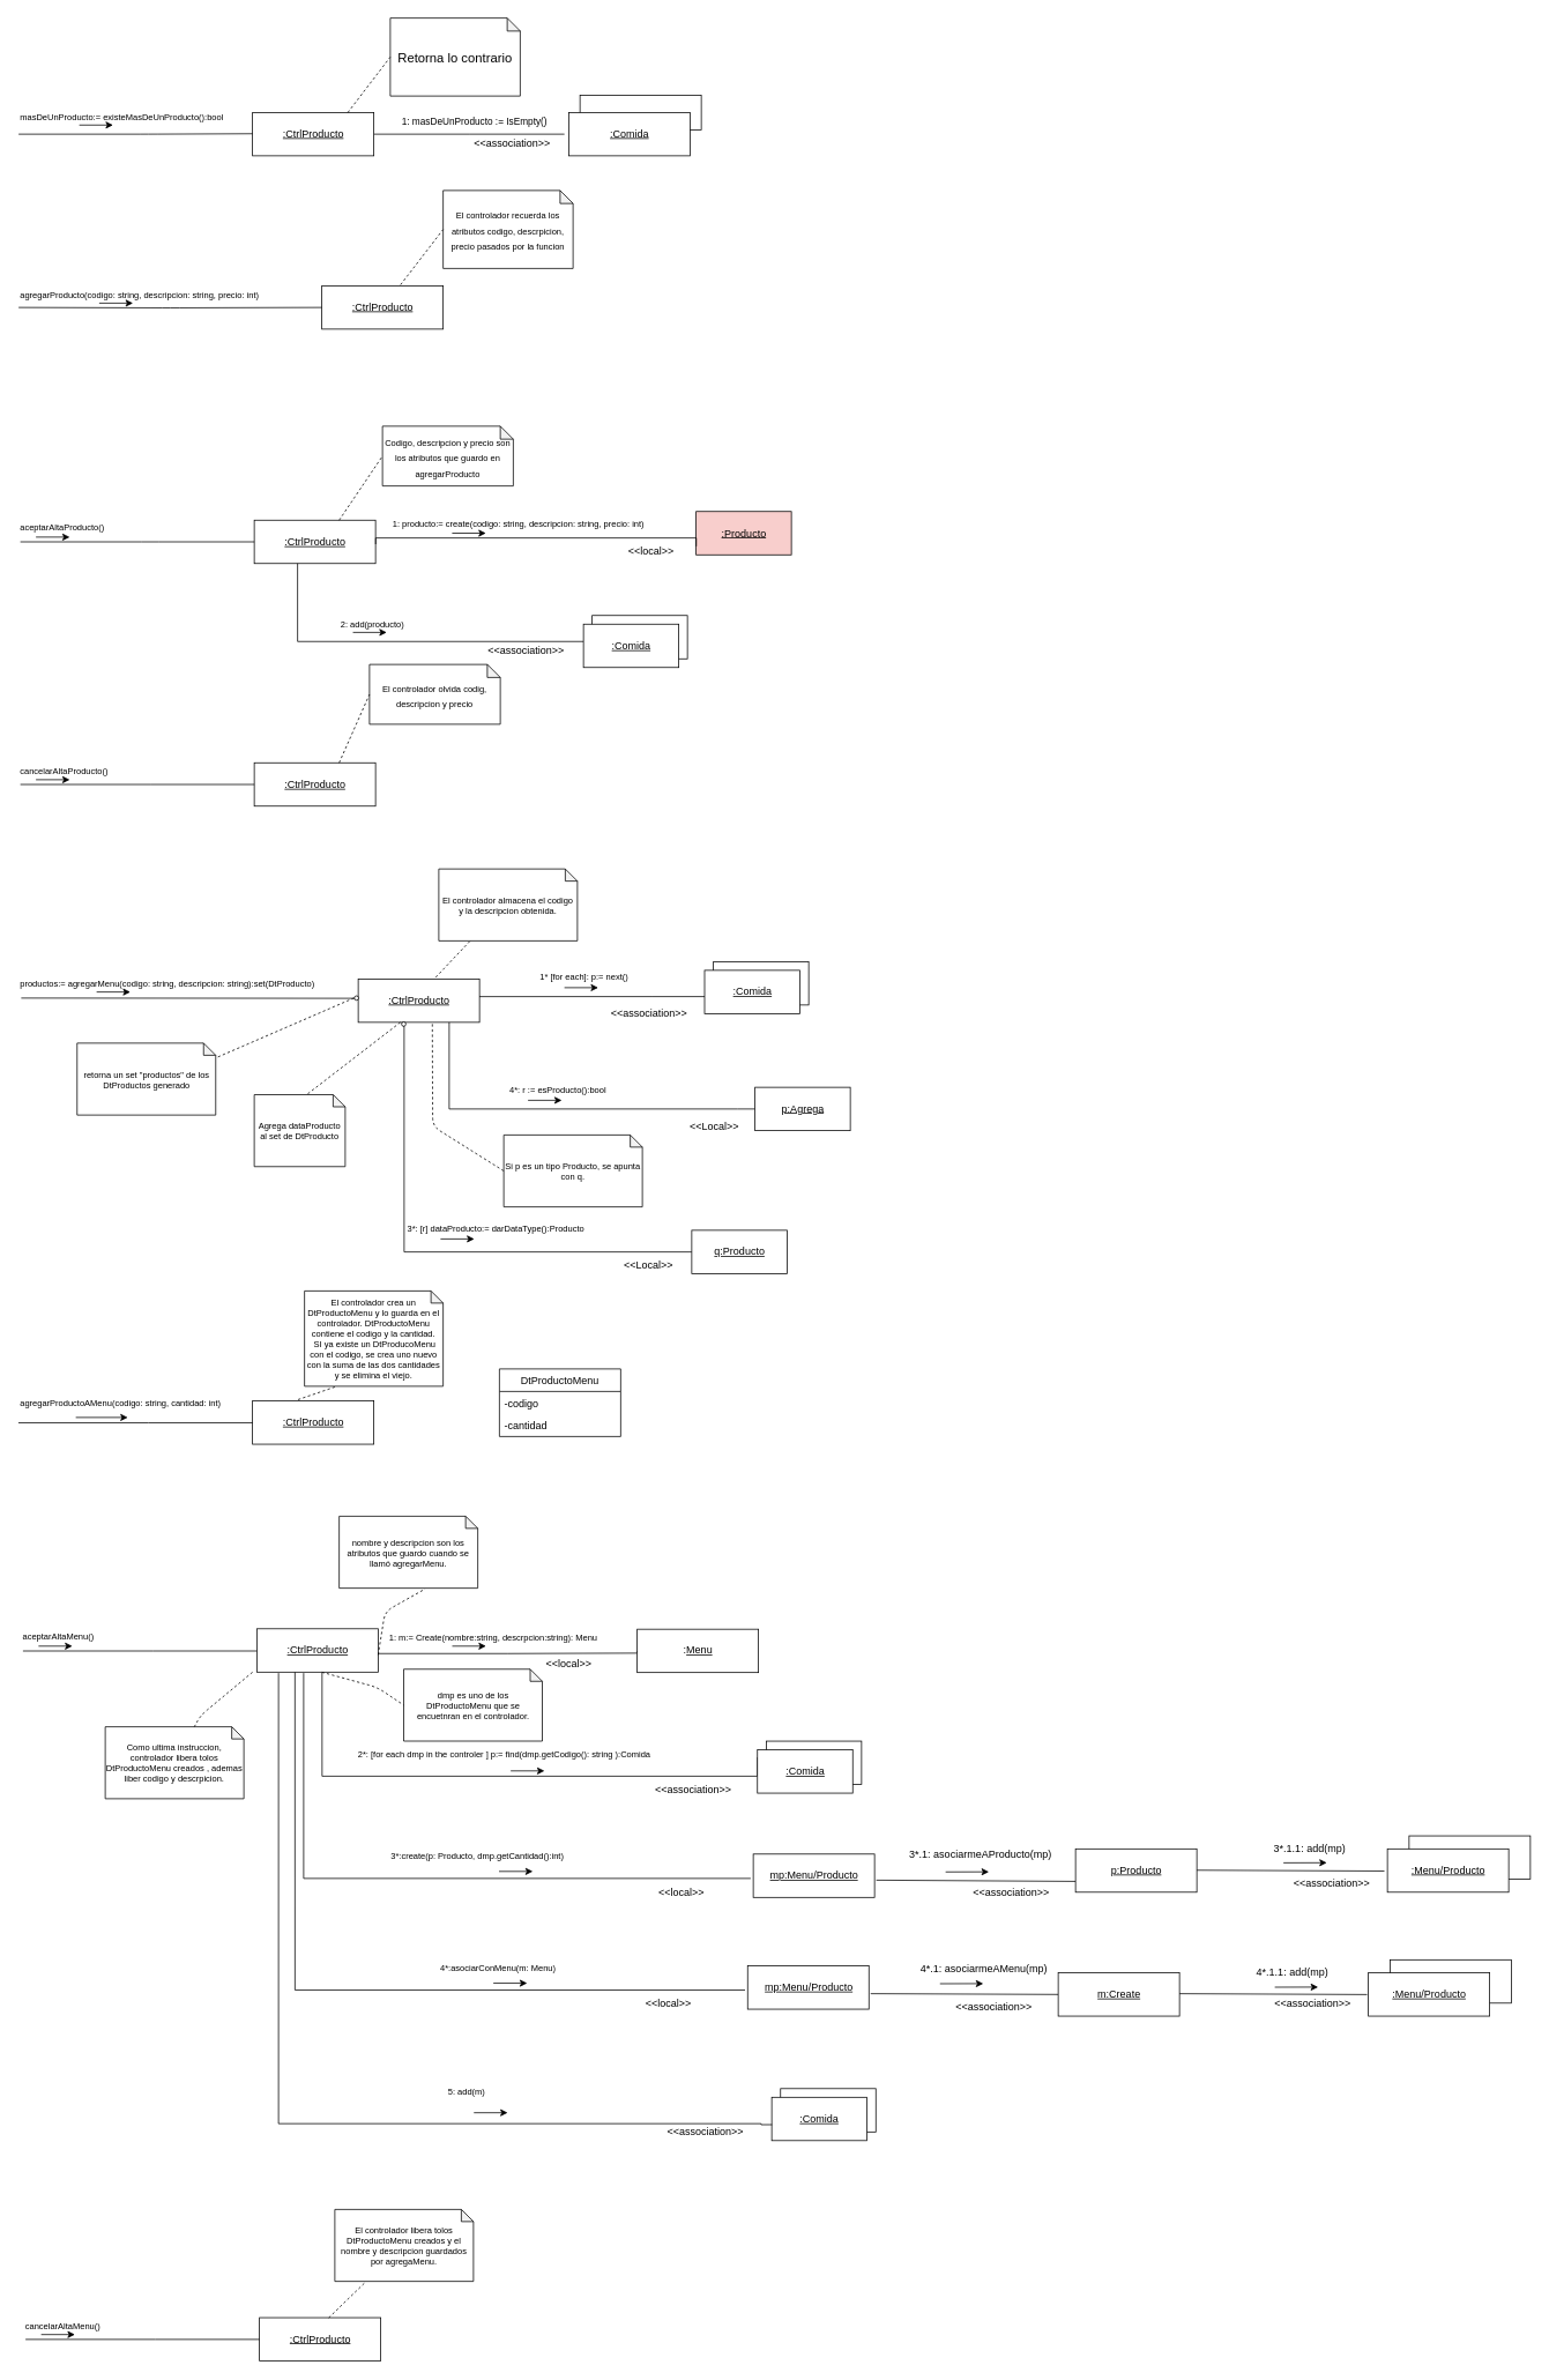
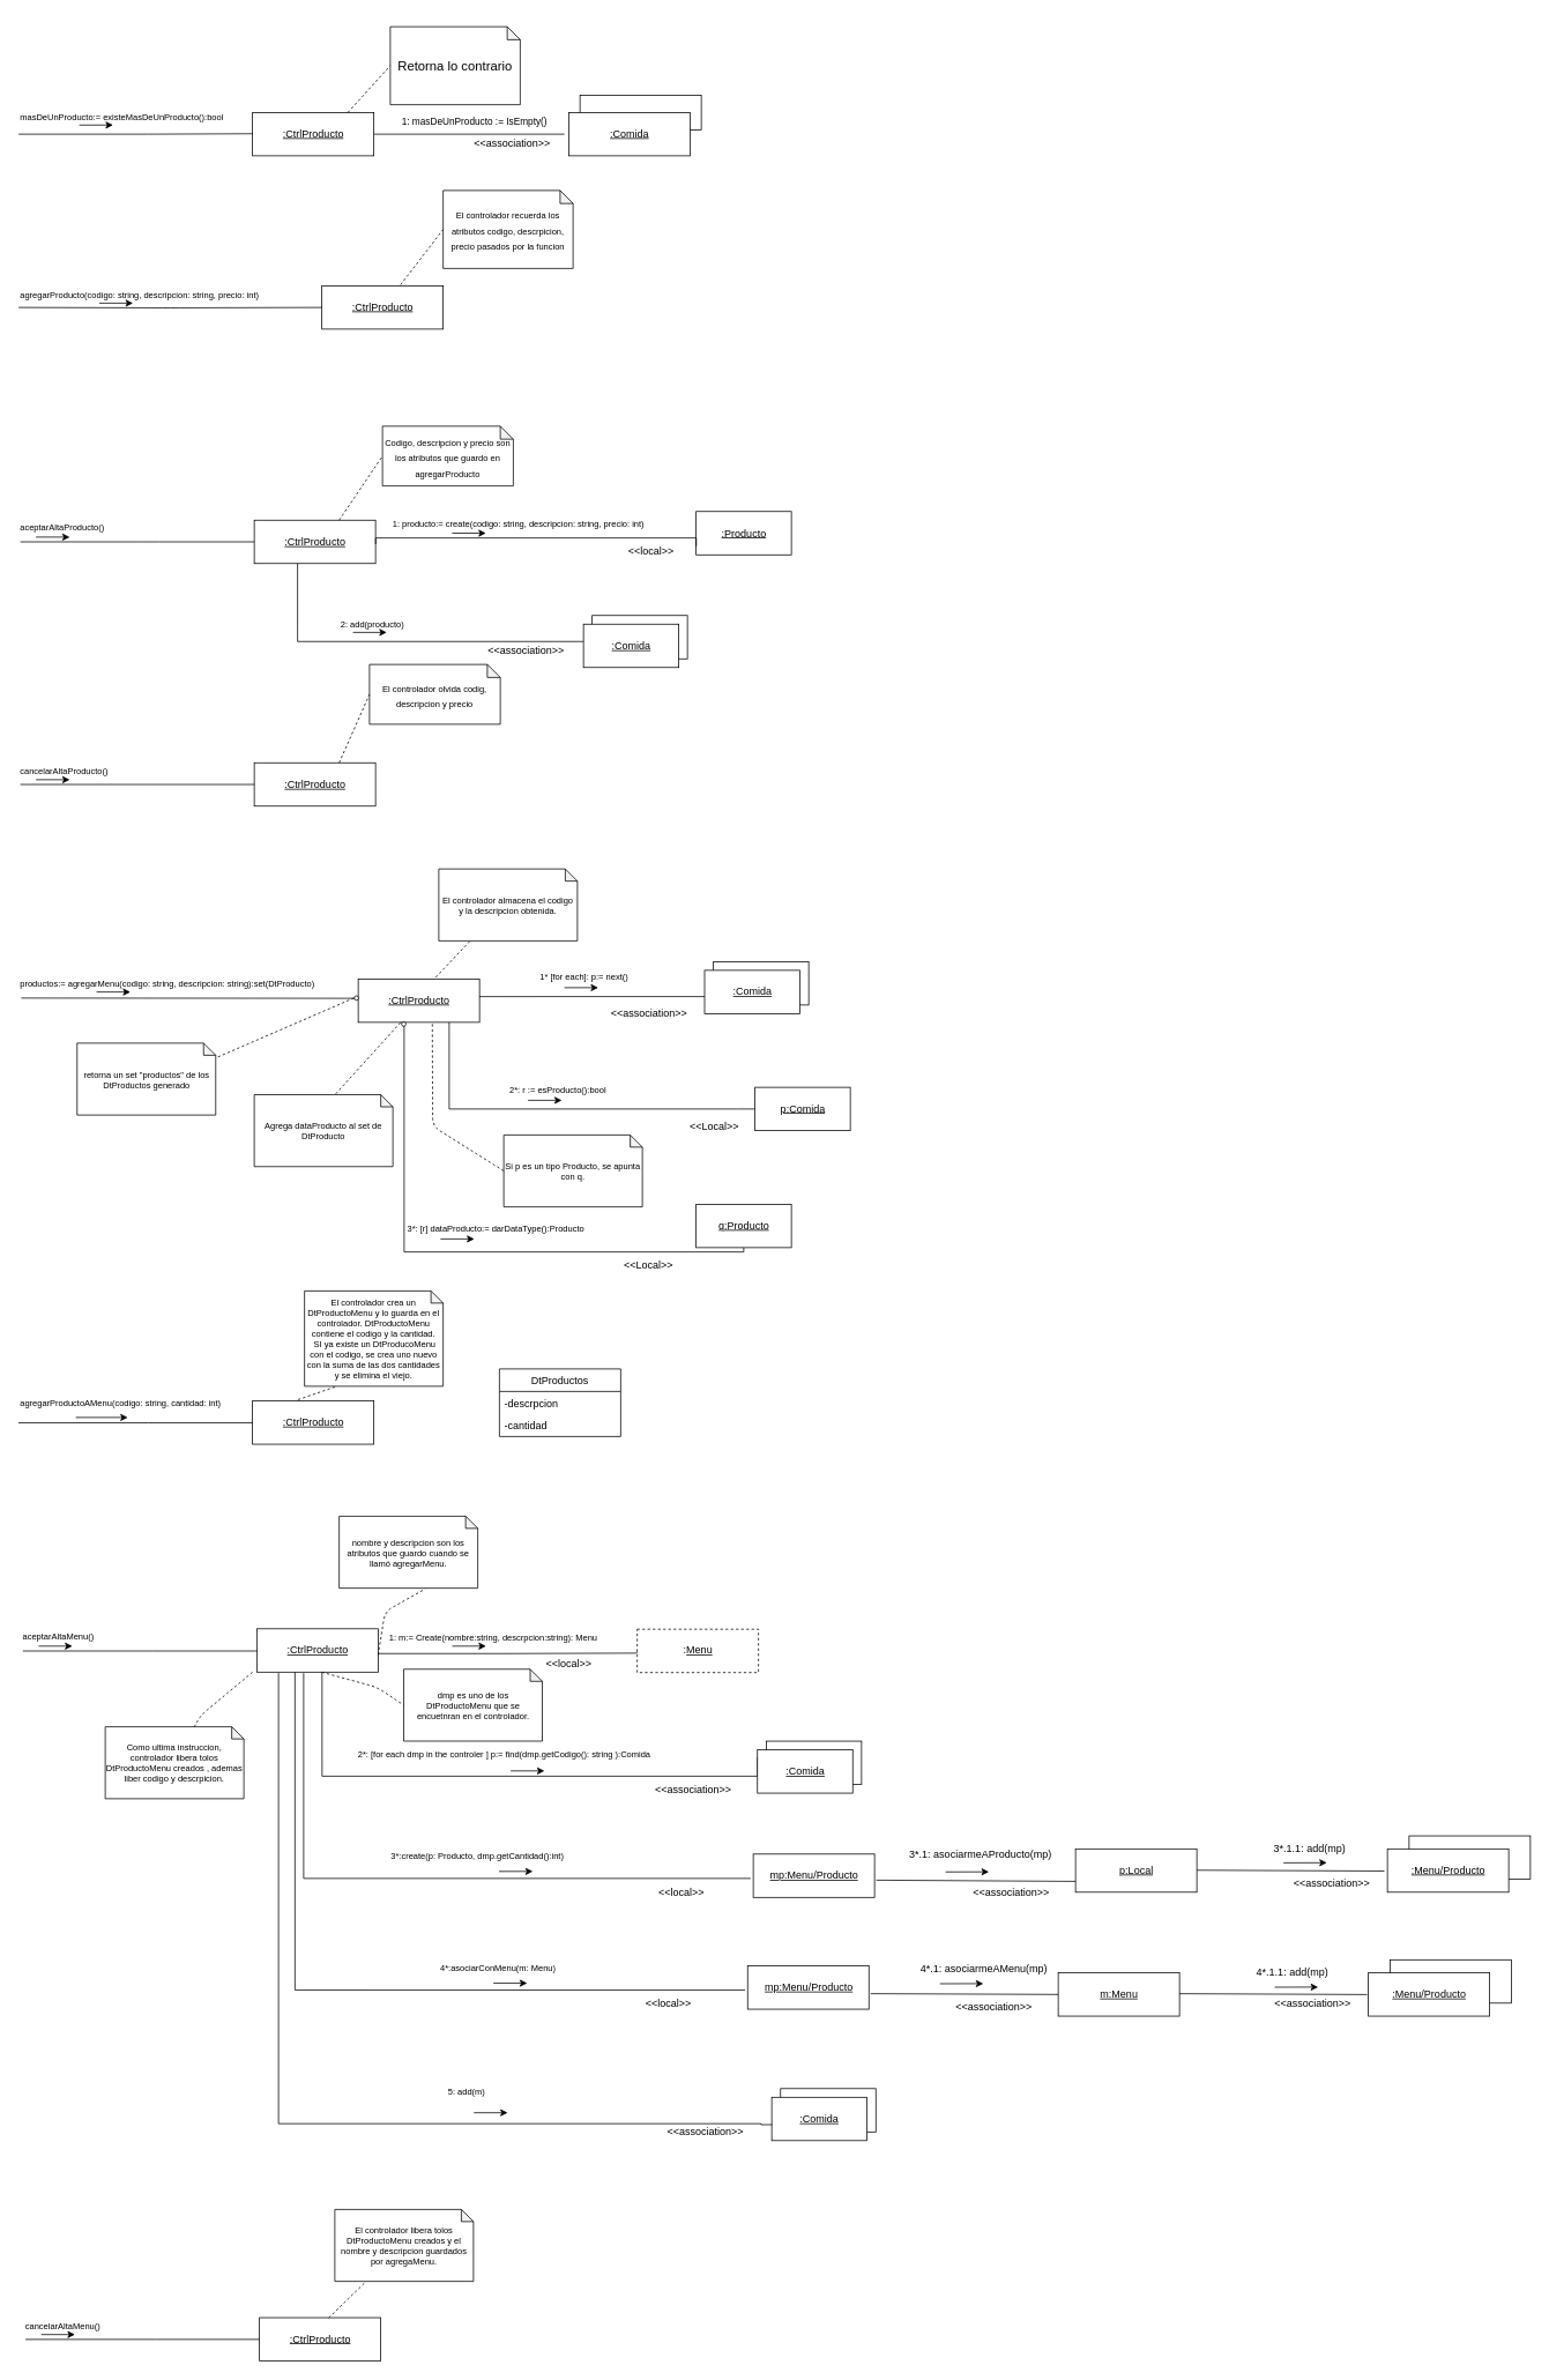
- <mxCell id="92" value="&lt;font style=&quot;font-size: 15px&quot;&gt;Retorna lo contrario&lt;/font&gt;" style="shape=note;whiteSpace=wrap;html=1;backgroundOutline=1;darkOpacity=0.05;fontSize=15;size=15;" parent="1" vertex="1"><mxGeometry x="450" y="20" width="150" height="90" as="geometry" /></mxCell>
+ <mxCell id="92" value="&lt;font style=&quot;font-size: 15px&quot;&gt;Retorna lo contrario&lt;/font&gt;" style="shape=note;whiteSpace=wrap;html=1;backgroundOutline=1;darkOpacity=0.05;fontSize=15;size=15;" parent="1" vertex="1"><mxGeometry x="450" y="30" width="150" height="90" as="geometry" /></mxCell>
- <mxCell id="13" value="&lt;u&gt;:Producto&lt;/u&gt;" style="html=1;fillColor=#f8cecc;" parent="1" vertex="1"><mxGeometry x="803" y="589.5" width="110" height="50" as="geometry" /></mxCell>
+ <mxCell id="13" value="&lt;u&gt;:Producto&lt;/u&gt;" style="html=1;" parent="1" vertex="1"><mxGeometry x="803" y="589.5" width="110" height="50" as="geometry" /></mxCell>
- <mxCell id="94" value="4*: r := esProducto():bool" style="text;html=1;resizable=0;points=[];autosize=1;align=left;verticalAlign=top;spacingTop=-4;fontSize=10;" parent="1" vertex="1"><mxGeometry x="586" y="1249" width="130" height="10" as="geometry" /></mxCell>
+ <mxCell id="94" value="2*: r := esProducto():bool" style="text;html=1;resizable=0;points=[];autosize=1;align=left;verticalAlign=top;spacingTop=-4;fontSize=10;" parent="1" vertex="1"><mxGeometry x="586" y="1249" width="130" height="10" as="geometry" /></mxCell>
- <mxCell id="97" value="&lt;u&gt;p:Agrega&lt;/u&gt;" style="html=1;" parent="1" vertex="1"><mxGeometry x="871" y="1254" width="110" height="50" as="geometry" /></mxCell>
+ <mxCell id="97" value="&lt;u&gt;p:Comida&lt;/u&gt;" style="html=1;" parent="1" vertex="1"><mxGeometry x="871" y="1254" width="110" height="50" as="geometry" /></mxCell>
- <mxCell id="98" value="Agrega dataProducto al set de DtProducto" style="shape=note;whiteSpace=wrap;html=1;backgroundOutline=1;darkOpacity=0.05;fontSize=10;size=14;" parent="1" vertex="1"><mxGeometry x="293" y="1262.5" width="105" height="83" as="geometry" /></mxCell>
+ <mxCell id="98" value="Agrega dataProducto al set de DtProducto" style="shape=note;whiteSpace=wrap;html=1;backgroundOutline=1;darkOpacity=0.05;fontSize=10;size=14;" parent="1" vertex="1"><mxGeometry x="293" y="1262.5" width="160" height="83" as="geometry" /></mxCell>
- <mxCell id="37" value="&lt;u&gt;q:Producto&lt;/u&gt;" style="html=1;" parent="1" vertex="1"><mxGeometry x="798" y="1419" width="110" height="50" as="geometry" /></mxCell>
+ <mxCell id="37" value="&lt;u&gt;q:Producto&lt;/u&gt;" style="html=1;" parent="1" vertex="1"><mxGeometry x="803" y="1389" width="110" height="50" as="geometry" /></mxCell>
- <mxCell id="142" value="DtProductoMenu" style="swimlane;fontStyle=0;childLayout=stackLayout;horizontal=1;startSize=26;fillColor=none;horizontalStack=0;resizeParent=1;resizeParentMax=0;resizeLast=0;collapsible=1;marginBottom=0;" vertex="1" parent="1"><mxGeometry x="576" y="1579" width="140" height="78" as="geometry" /></mxCell>
+ <mxCell id="142" value="DtProductos" style="swimlane;fontStyle=0;childLayout=stackLayout;horizontal=1;startSize=26;fillColor=none;horizontalStack=0;resizeParent=1;resizeParentMax=0;resizeLast=0;collapsible=1;marginBottom=0;" vertex="1" parent="1"><mxGeometry x="576" y="1579" width="140" height="78" as="geometry" /></mxCell>
- <mxCell id="143" value="-codigo" style="text;strokeColor=none;fillColor=none;align=left;verticalAlign=top;spacingLeft=4;spacingRight=4;overflow=hidden;rotatable=0;points=[[0,0.5],[1,0.5]];portConstraint=eastwest;" vertex="1" parent="142"><mxGeometry y="26" width="140" height="26" as="geometry" /></mxCell>
+ <mxCell id="143" value="-descrpcion" style="text;strokeColor=none;fillColor=none;align=left;verticalAlign=top;spacingLeft=4;spacingRight=4;overflow=hidden;rotatable=0;points=[[0,0.5],[1,0.5]];portConstraint=eastwest;" vertex="1" parent="142"><mxGeometry y="26" width="140" height="26" as="geometry" /></mxCell>
- <mxCell id="73" value=":&lt;u&gt;Menu&lt;/u&gt;" style="html=1;" parent="1" vertex="1"><mxGeometry x="735" y="1879.397" width="140" height="50" as="geometry" /></mxCell>
+ <mxCell id="73" value=":&lt;u&gt;Menu&lt;/u&gt;" style="html=1;dashed=1;" parent="1" vertex="1"><mxGeometry x="735" y="1879.397" width="140" height="50" as="geometry" /></mxCell>
- <mxCell id="105" value="&lt;u&gt;p:Producto&lt;/u&gt;" style="html=1;" parent="1" vertex="1"><mxGeometry x="1241" y="2132.897" width="140" height="50" as="geometry" /></mxCell>
+ <mxCell id="105" value="&lt;u&gt;p:Local&lt;/u&gt;" style="html=1;" parent="1" vertex="1"><mxGeometry x="1241" y="2132.897" width="140" height="50" as="geometry" /></mxCell>
- <mxCell id="113" value="&lt;u&gt;m:Create&lt;/u&gt;" style="html=1;" parent="1" vertex="1"><mxGeometry x="1221" y="2275.897" width="140" height="50" as="geometry" /></mxCell>
+ <mxCell id="113" value="&lt;u&gt;m:Menu&lt;/u&gt;" style="html=1;" parent="1" vertex="1"><mxGeometry x="1221" y="2275.897" width="140" height="50" as="geometry" /></mxCell>
